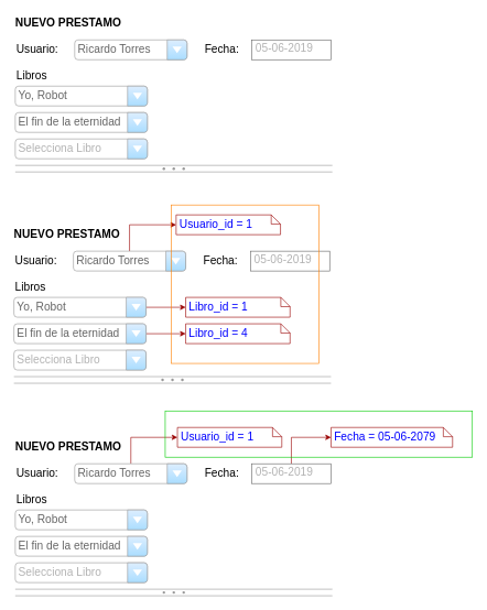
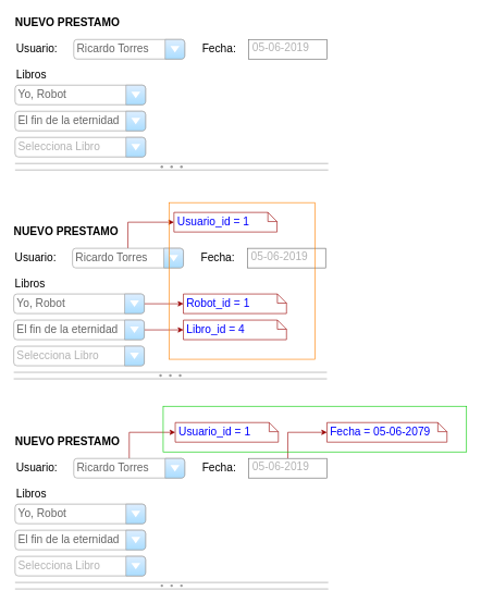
- <mxCell id="26" value="Libro_id = 1" style="shape=note;whiteSpace=wrap;html=1;size=14;verticalAlign=middle;align=left;spacingTop=0;fontSize=17;strokeColor=#990000;fontColor=#0000FF;spacing=5;" vertex="1" parent="1"><mxGeometry x="280" y="450" width="158" height="30" as="geometry" /></mxCell>
+ <mxCell id="26" value="Robot_id = 1" style="shape=note;whiteSpace=wrap;html=1;size=14;verticalAlign=middle;align=left;spacingTop=0;fontSize=17;strokeColor=#990000;fontColor=#0000FF;spacing=5;" vertex="1" parent="1"><mxGeometry x="280" y="450" width="158" height="30" as="geometry" /></mxCell>
